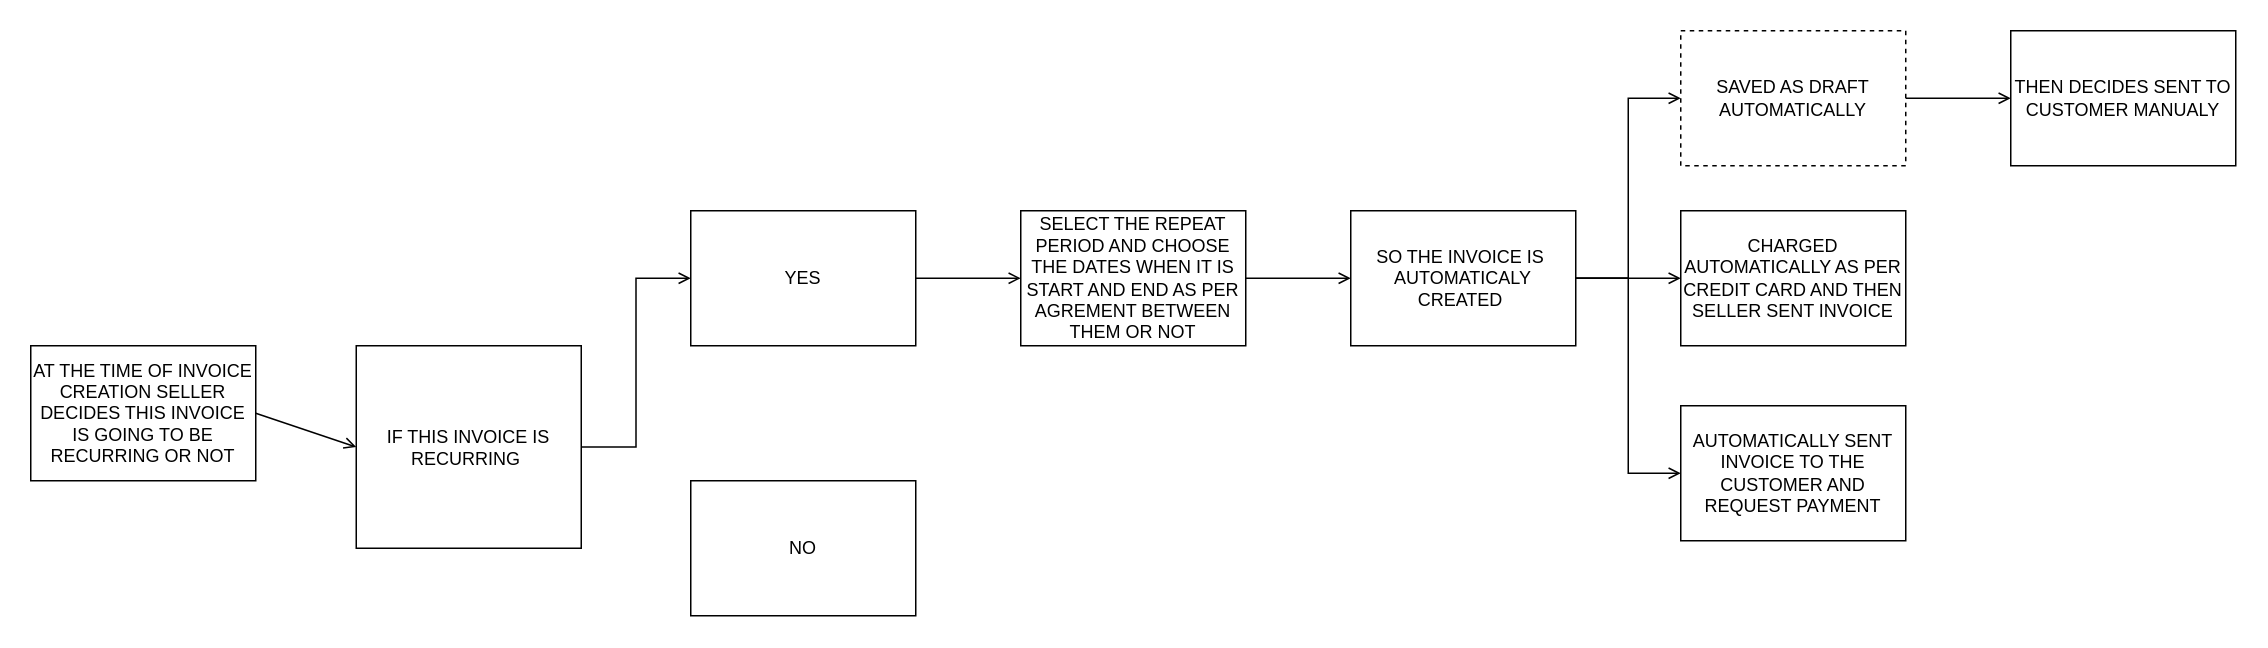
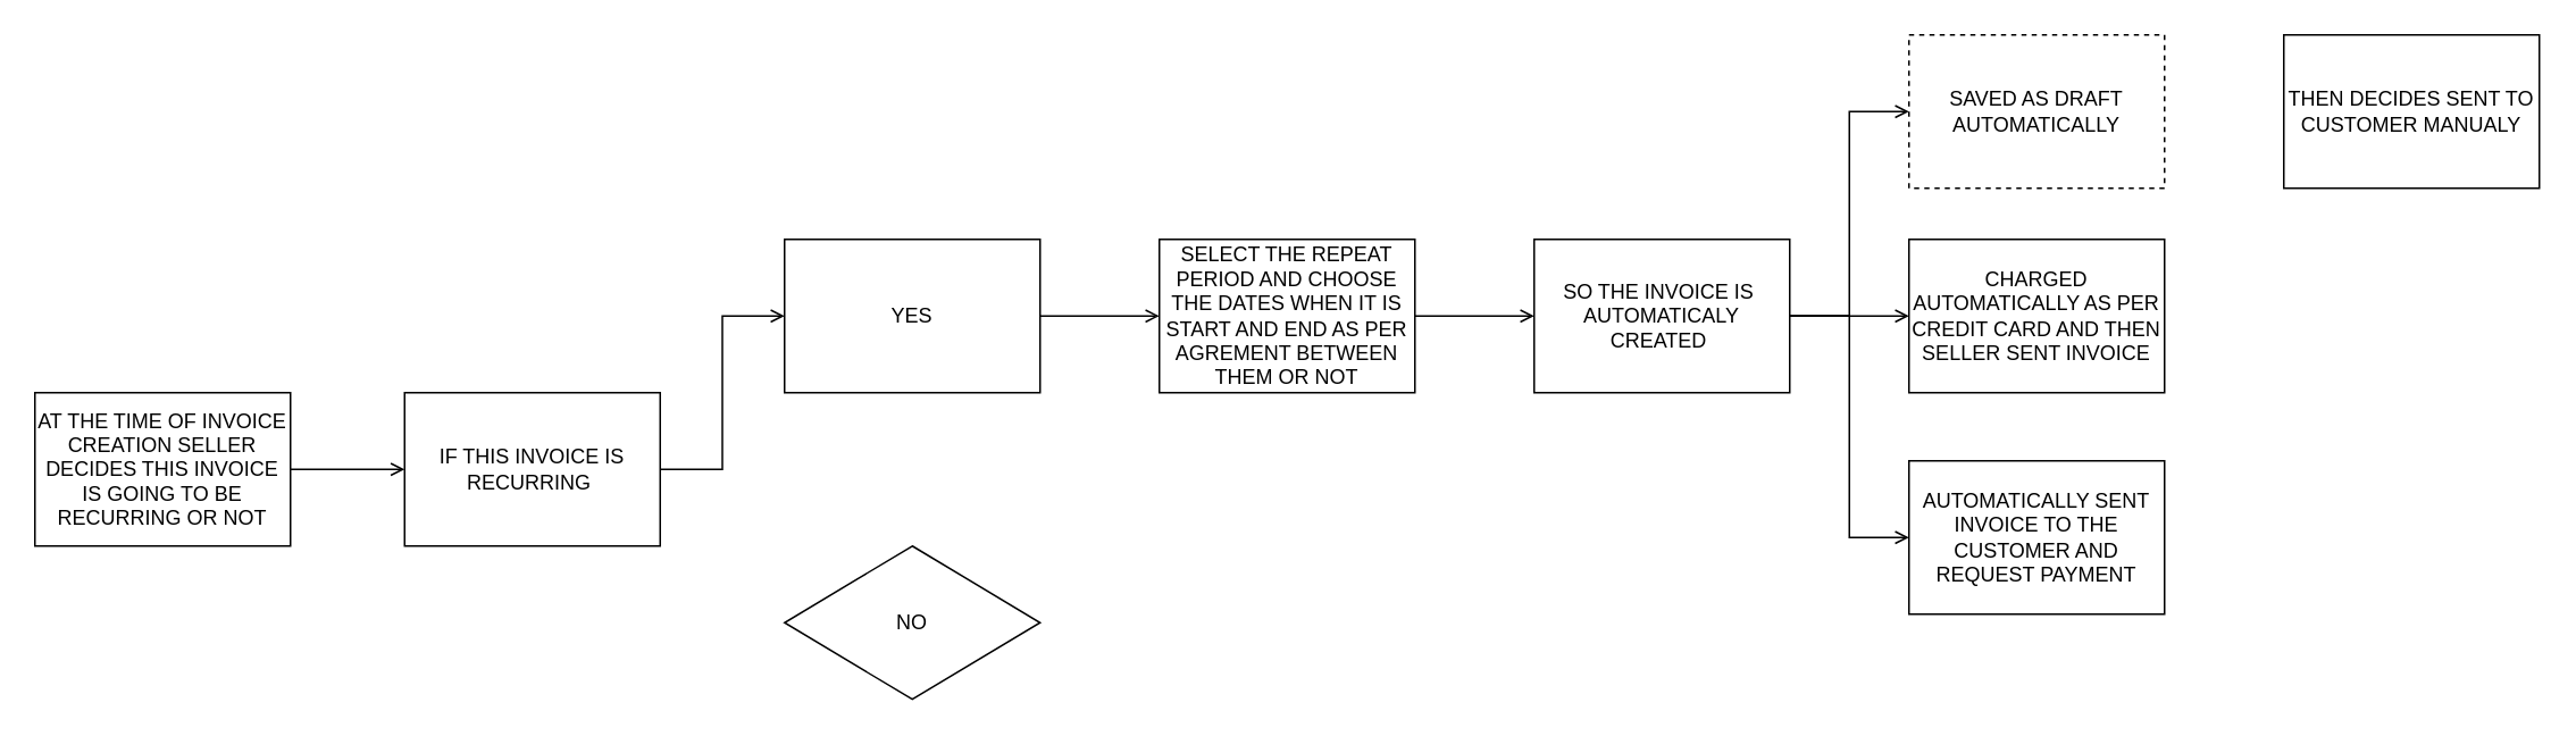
- <mxCell id="19" value="" style="endArrow=open;html=1;rounded=0;exitX=1;exitY=0.5;exitDx=0;exitDy=0;entryX=0;entryY=0.5;entryDx=0;entryDy=0;endFill=0;" edge="1" parent="1" target="18" source="12"><mxGeometry width="50" height="50" relative="1" as="geometry"><mxPoint x="1260" y="65" as="sourcePoint" /><mxPoint x="1330" y="64.5" as="targetPoint" /></mxGeometry></mxCell>
- <mxCell id="4" value="IF THIS INVOICE IS RECURRING&amp;nbsp;" style="rounded=0;whiteSpace=wrap;html=1;" vertex="1" parent="1"><mxGeometry x="237" y="230" width="150" height="135" as="geometry" /></mxCell>
+ <mxCell id="4" value="IF THIS INVOICE IS RECURRING&amp;nbsp;" style="rounded=0;whiteSpace=wrap;html=1;" vertex="1" parent="1"><mxGeometry x="237" y="230" width="150" height="90" as="geometry" /></mxCell>
- <mxCell id="6" value="NO" style="rounded=0;whiteSpace=wrap;html=1;" vertex="1" parent="1"><mxGeometry x="460" y="320" width="150" height="90" as="geometry" /></mxCell>
+ <mxCell id="6" value="NO" style="rhombus;whiteSpace=wrap;html=1;" vertex="1" parent="1"><mxGeometry x="460" y="320" width="150" height="90" as="geometry" /></mxCell>
